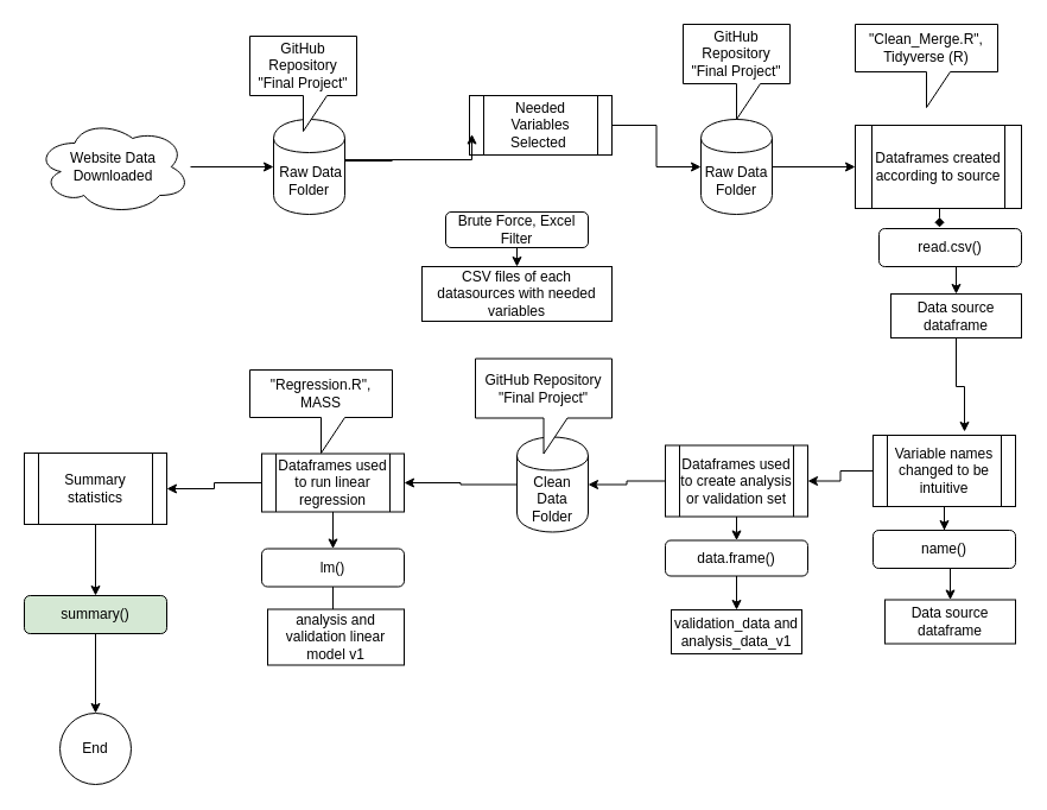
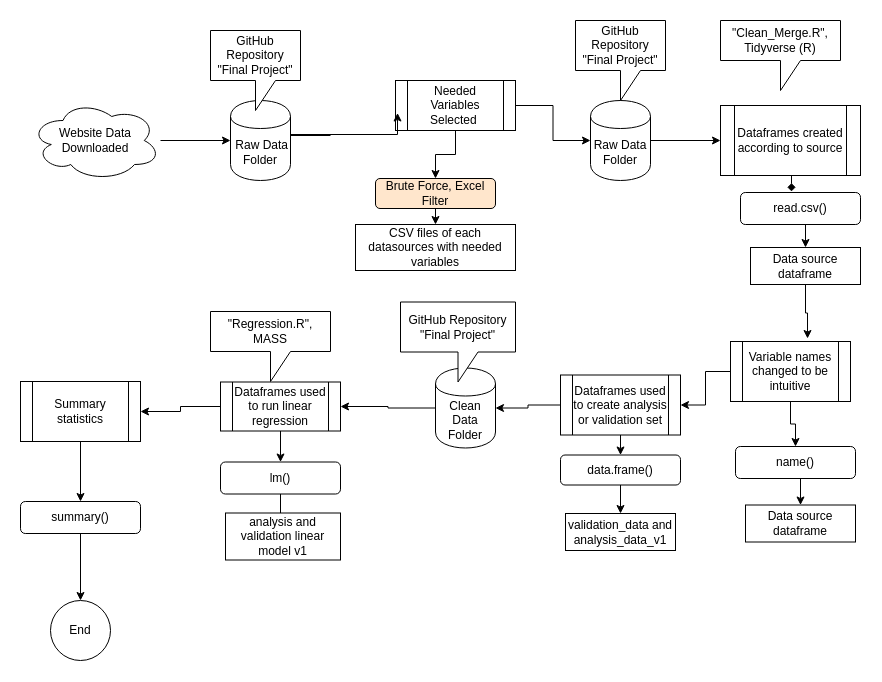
+ <mxCell id="6" style="edgeStyle=orthogonalEdgeStyle;rounded=0;orthogonalLoop=1;jettySize=auto;html=1;exitX=0.5;exitY=1;exitDx=0;exitDy=0;entryX=0.5;entryY=0;entryDx=0;entryDy=0;" edge="1" parent="1" source="7" target="26"><mxGeometry relative="1" as="geometry" /></mxCell>
- <mxCell id="26" value="Brute Force, Excel Filter" style="rounded=1;whiteSpace=wrap;html=1;" vertex="1" parent="1"><mxGeometry x="375" y="178" width="120" height="30" as="geometry" /></mxCell>
+ <mxCell id="26" value="Brute Force, Excel Filter" style="rounded=1;whiteSpace=wrap;html=1;fillColor=#ffe6cc;" vertex="1" parent="1"><mxGeometry x="375" y="178" width="120" height="30" as="geometry" /></mxCell>
- <mxCell id="15" value="Variable names changed to be intuitive" style="shape=process;whiteSpace=wrap;html=1;backgroundOutline=1;" vertex="1" parent="1"><mxGeometry x="735" y="366" width="120" height="60" as="geometry" /></mxCell>
+ <mxCell id="15" value="Variable names changed to be intuitive" style="shape=process;whiteSpace=wrap;html=1;backgroundOutline=1;" vertex="1" parent="1"><mxGeometry x="730" y="341" width="120" height="60" as="geometry" /></mxCell>
- <mxCell id="48" value="summary()" style="rounded=1;whiteSpace=wrap;html=1;fillColor=#d5e8d4;" vertex="1" parent="1"><mxGeometry x="20" y="501" width="120" height="32" as="geometry" /></mxCell>
+ <mxCell id="48" value="summary()" style="rounded=1;whiteSpace=wrap;html=1;" vertex="1" parent="1"><mxGeometry x="20" y="501" width="120" height="32" as="geometry" /></mxCell>
